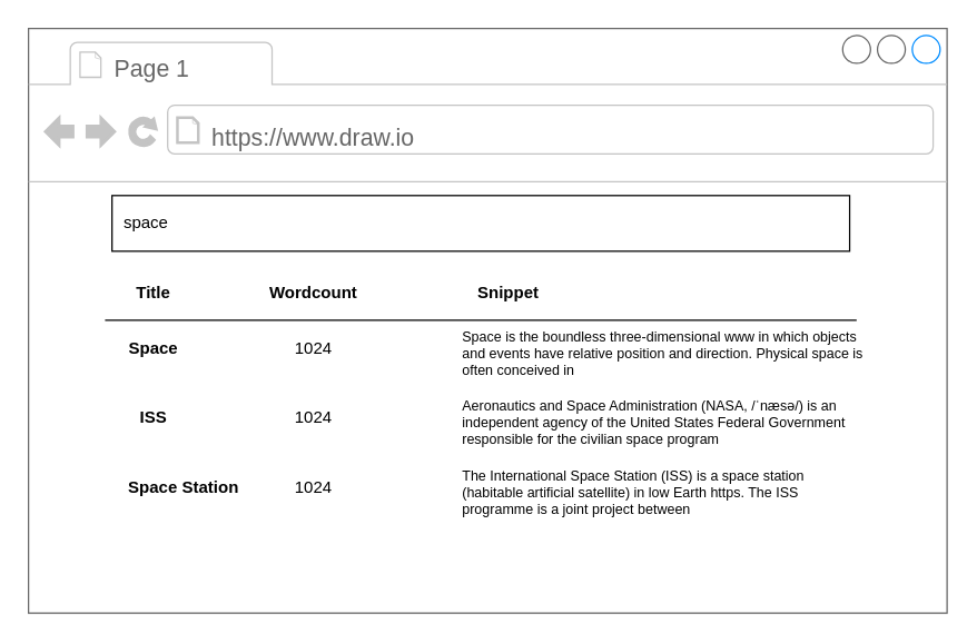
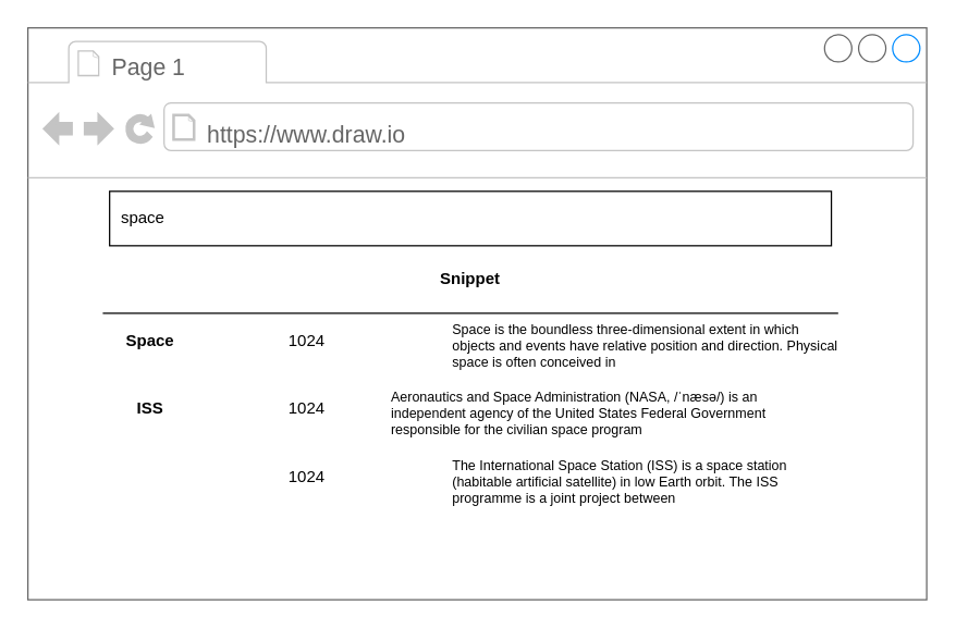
- <mxCell id="6" value="Title" style="text;html=1;strokeColor=none;fillColor=none;align=center;verticalAlign=middle;whiteSpace=wrap;rounded=0;fontStyle=1" vertex="1" parent="2"><mxGeometry x="70" y="180" width="40" height="20" as="geometry" /></mxCell>
- <mxCell id="7" value="Wordcount" style="text;html=1;strokeColor=none;fillColor=none;align=center;verticalAlign=middle;whiteSpace=wrap;rounded=0;fontStyle=1" vertex="1" parent="2"><mxGeometry x="170" y="180" width="70" height="20" as="geometry" /></mxCell>
- <mxCell id="8" value="Snippet" style="text;html=1;strokeColor=none;fillColor=none;align=center;verticalAlign=middle;whiteSpace=wrap;rounded=0;fontStyle=1" vertex="1" parent="2"><mxGeometry x="310" y="180" width="70" height="20" as="geometry" /></mxCell>
+ <mxCell id="8" value="Snippet" style="text;html=1;strokeColor=none;fillColor=none;align=center;verticalAlign=middle;whiteSpace=wrap;rounded=0;fontStyle=1" vertex="1" parent="2"><mxGeometry x="290" y="175" width="70" height="20" as="geometry" /></mxCell>
- <mxCell id="12" value="Space is the boundless three-dimensional www in which objects and events have relative position and direction. Physical space is often conceived in" style="text;html=1;strokeColor=none;fillColor=none;align=left;verticalAlign=middle;whiteSpace=wrap;rounded=0;fontStyle=0;fontSize=10;" vertex="1" parent="2"><mxGeometry x="310" y="223" width="290" height="20" as="geometry" /></mxCell>
+ <mxCell id="12" value="Space is the boundless three-dimensional extent in which objects and events have relative position and direction. Physical space is often conceived in" style="text;html=1;strokeColor=none;fillColor=none;align=left;verticalAlign=middle;whiteSpace=wrap;rounded=0;fontStyle=0;fontSize=10;" vertex="1" parent="2"><mxGeometry x="310" y="223" width="290" height="20" as="geometry" /></mxCell>
- <mxCell id="15" value="Aeronautics and Space Administration (NASA, /ˈnæsə/) is an independent agency of the United States Federal Government responsible for the civilian space program" style="text;html=1;strokeColor=none;fillColor=none;align=left;verticalAlign=middle;whiteSpace=wrap;rounded=0;fontStyle=0;fontSize=10;" vertex="1" parent="2"><mxGeometry x="310" y="273" width="290" height="20" as="geometry" /></mxCell>
+ <mxCell id="15" value="Aeronautics and Space Administration (NASA, /ˈnæsə/) is an independent agency of the United States Federal Government responsible for the civilian space program" style="text;html=1;strokeColor=none;fillColor=none;align=left;verticalAlign=middle;whiteSpace=wrap;rounded=0;fontStyle=0;fontSize=10;" vertex="1" parent="2"><mxGeometry x="265" y="273" width="290" height="20" as="geometry" /></mxCell>
- <mxCell id="16" value="Space Station" style="text;html=1;strokeColor=none;fillColor=none;align=left;verticalAlign=middle;whiteSpace=wrap;rounded=0;fontStyle=1" vertex="1" parent="2"><mxGeometry x="70" y="320" width="100" height="20" as="geometry" /></mxCell>
- <mxCell id="18" value="The International Space Station (ISS) is a space station (habitable artificial satellite) in low Earth https. The ISS programme is a joint project between" style="text;html=1;strokeColor=none;fillColor=none;align=left;verticalAlign=middle;whiteSpace=wrap;rounded=0;fontStyle=0;fontSize=10;" vertex="1" parent="2"><mxGeometry x="310" y="323" width="290" height="20" as="geometry" /></mxCell>
+ <mxCell id="18" value="The International Space Station (ISS) is a space station (habitable artificial satellite) in low Earth orbit. The ISS programme is a joint project between" style="text;html=1;strokeColor=none;fillColor=none;align=left;verticalAlign=middle;whiteSpace=wrap;rounded=0;fontStyle=0;fontSize=10;" vertex="1" parent="2"><mxGeometry x="310" y="323" width="290" height="20" as="geometry" /></mxCell>
